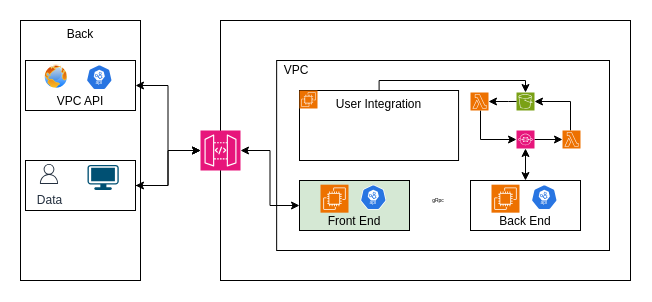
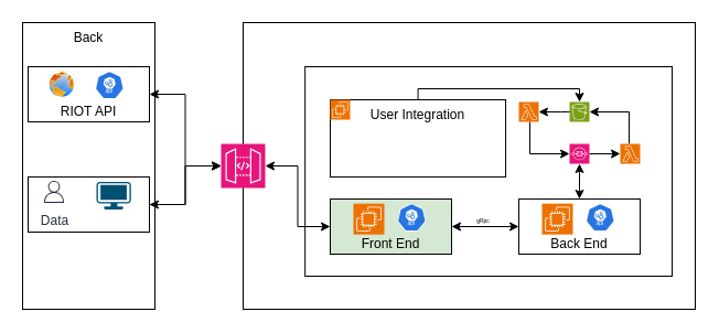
- <mxCell id="6" value="VPC" style="text;html=1;align=center;verticalAlign=middle;whiteSpace=wrap;rounded=0;" vertex="1" parent="1"><mxGeometry x="276.15" y="60" width="40" height="20" as="geometry" /></mxCell>
- <mxCell id="10" value="VPC API" style="rounded=0;whiteSpace=wrap;html=1;verticalAlign=bottom;" vertex="1" parent="9"><mxGeometry width="110" height="50" as="geometry" /></mxCell>
+ <mxCell id="10" value="RIOT API" style="rounded=0;whiteSpace=wrap;html=1;verticalAlign=bottom;" vertex="1" parent="9"><mxGeometry width="110" height="50" as="geometry" /></mxCell>
+ <mxCell id="28" style="edgeStyle=orthogonalEdgeStyle;rounded=0;orthogonalLoop=1;jettySize=auto;html=1;entryX=0;entryY=0.5;entryDx=0;entryDy=0;startArrow=classic;startFill=1;" edge="1" parent="1" source="21" target="25"><mxGeometry relative="1" as="geometry" /></mxCell>
